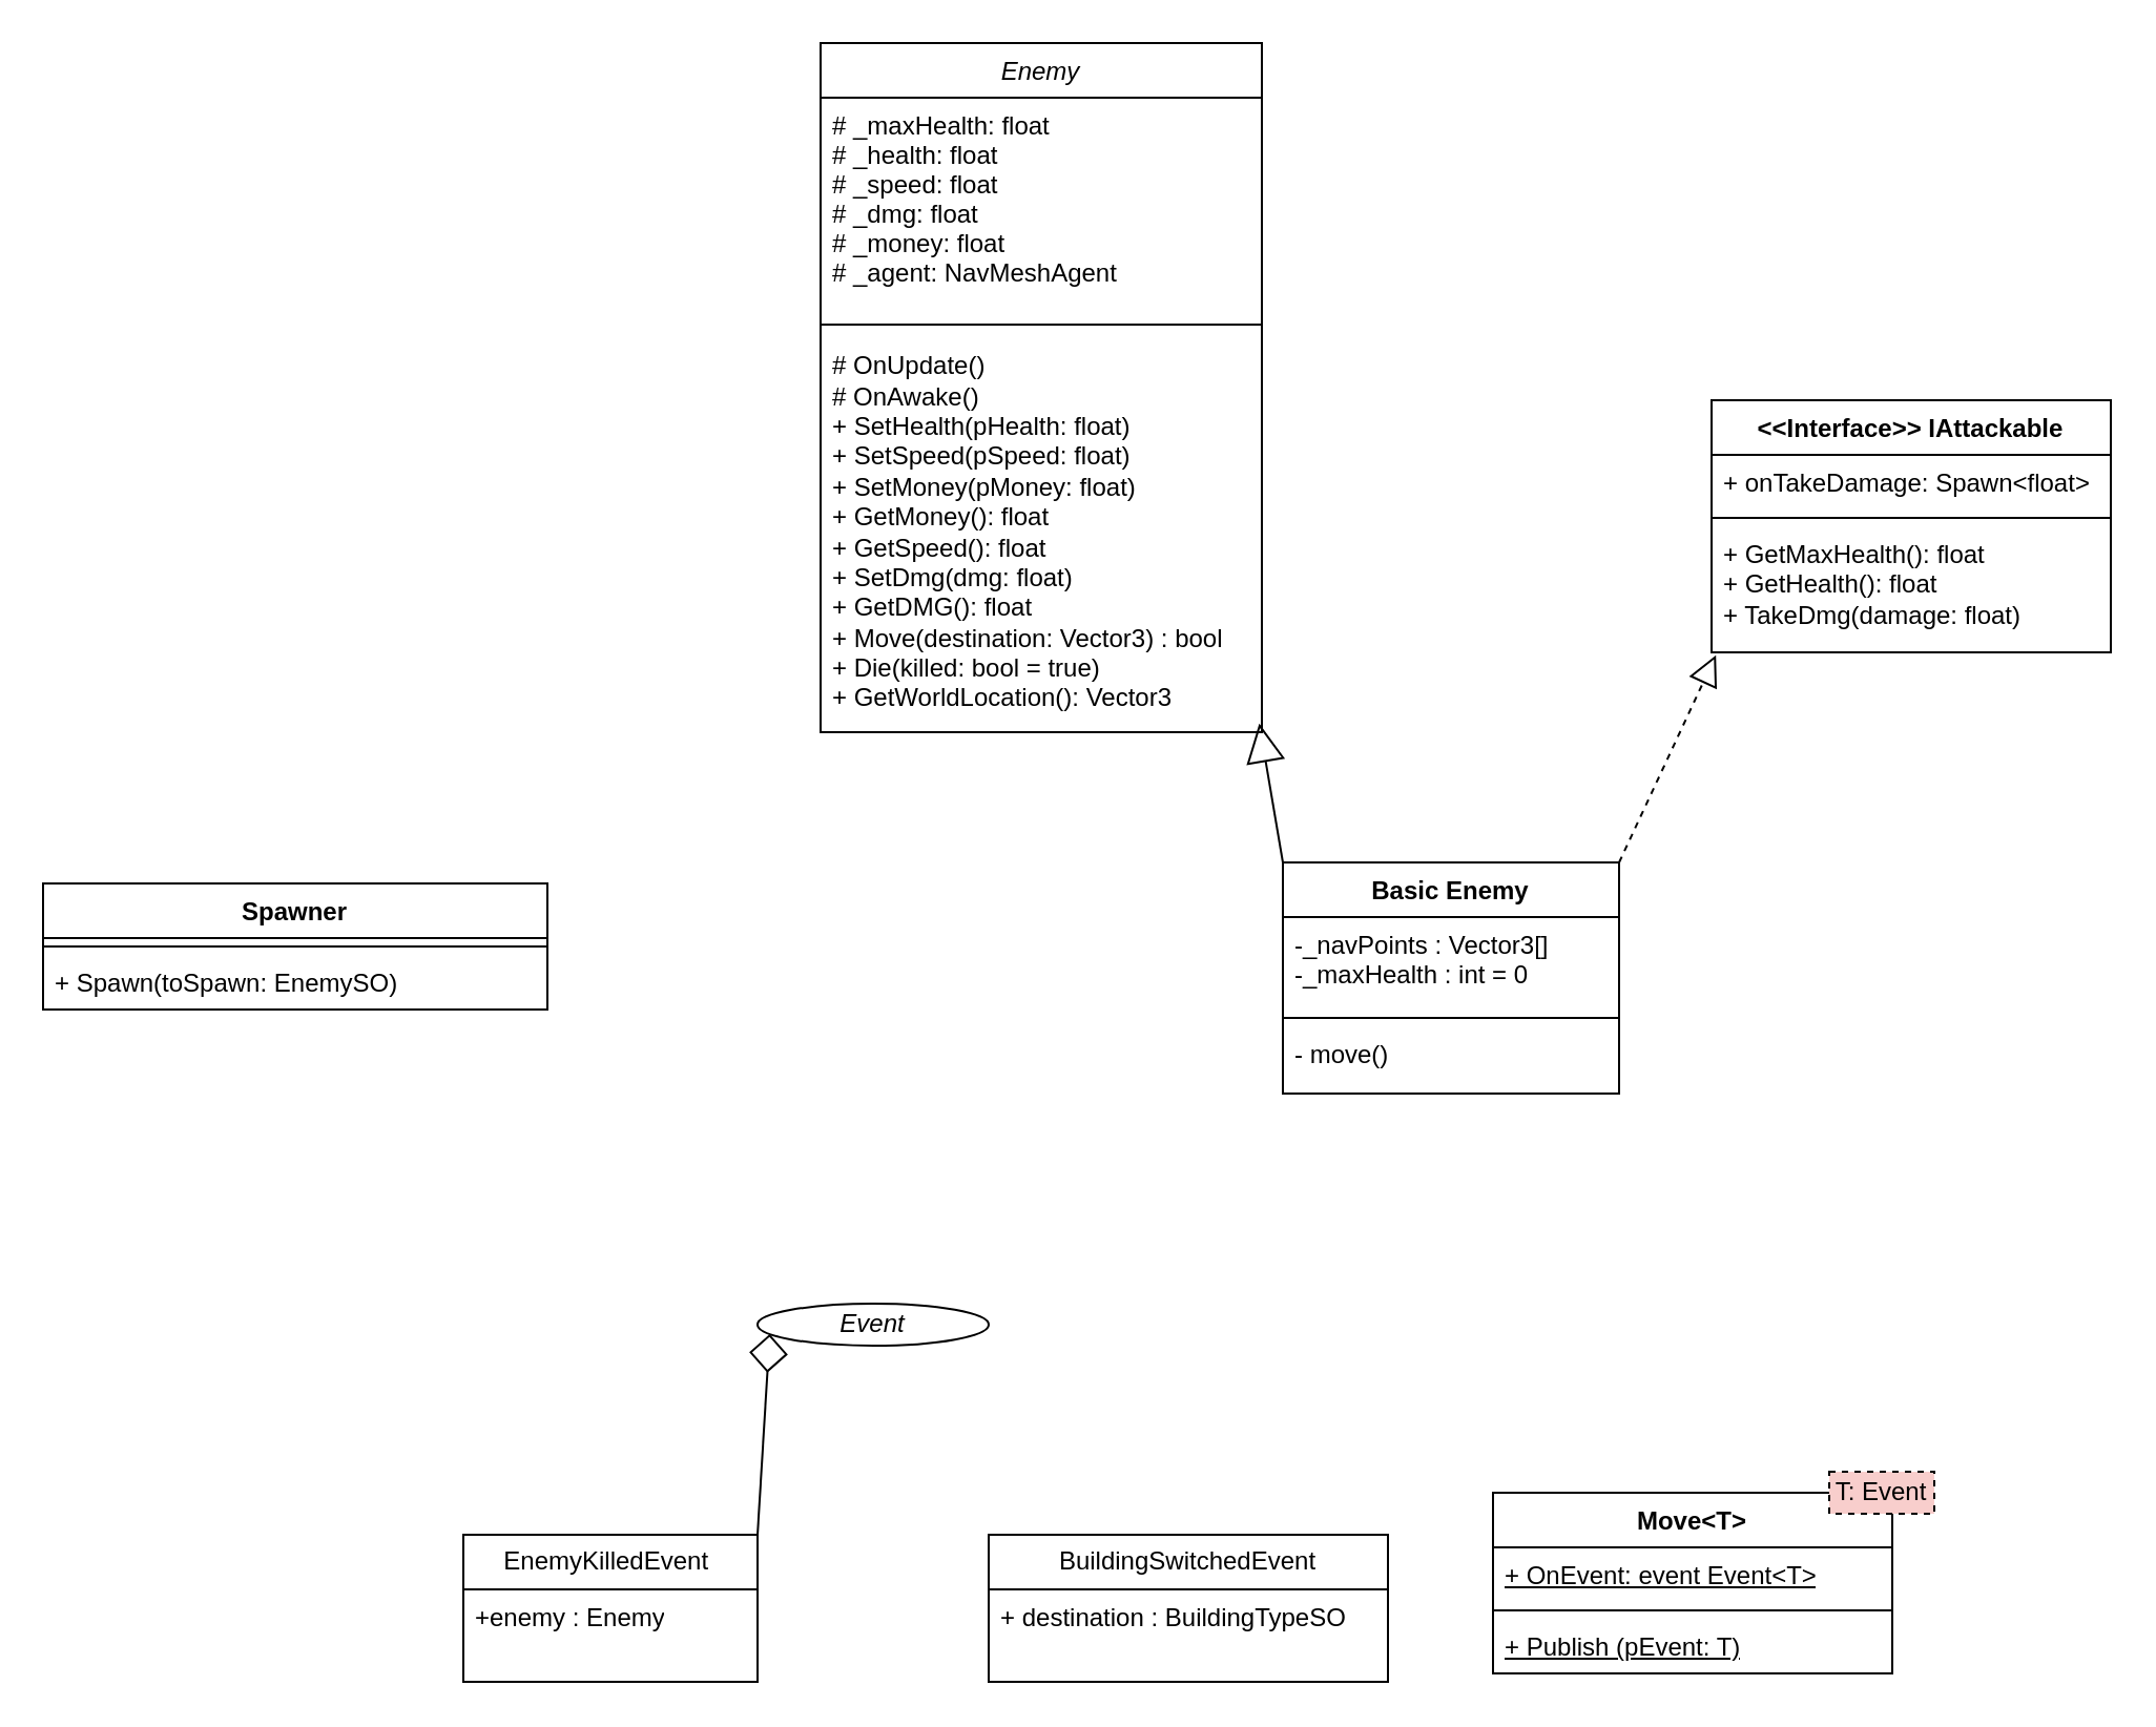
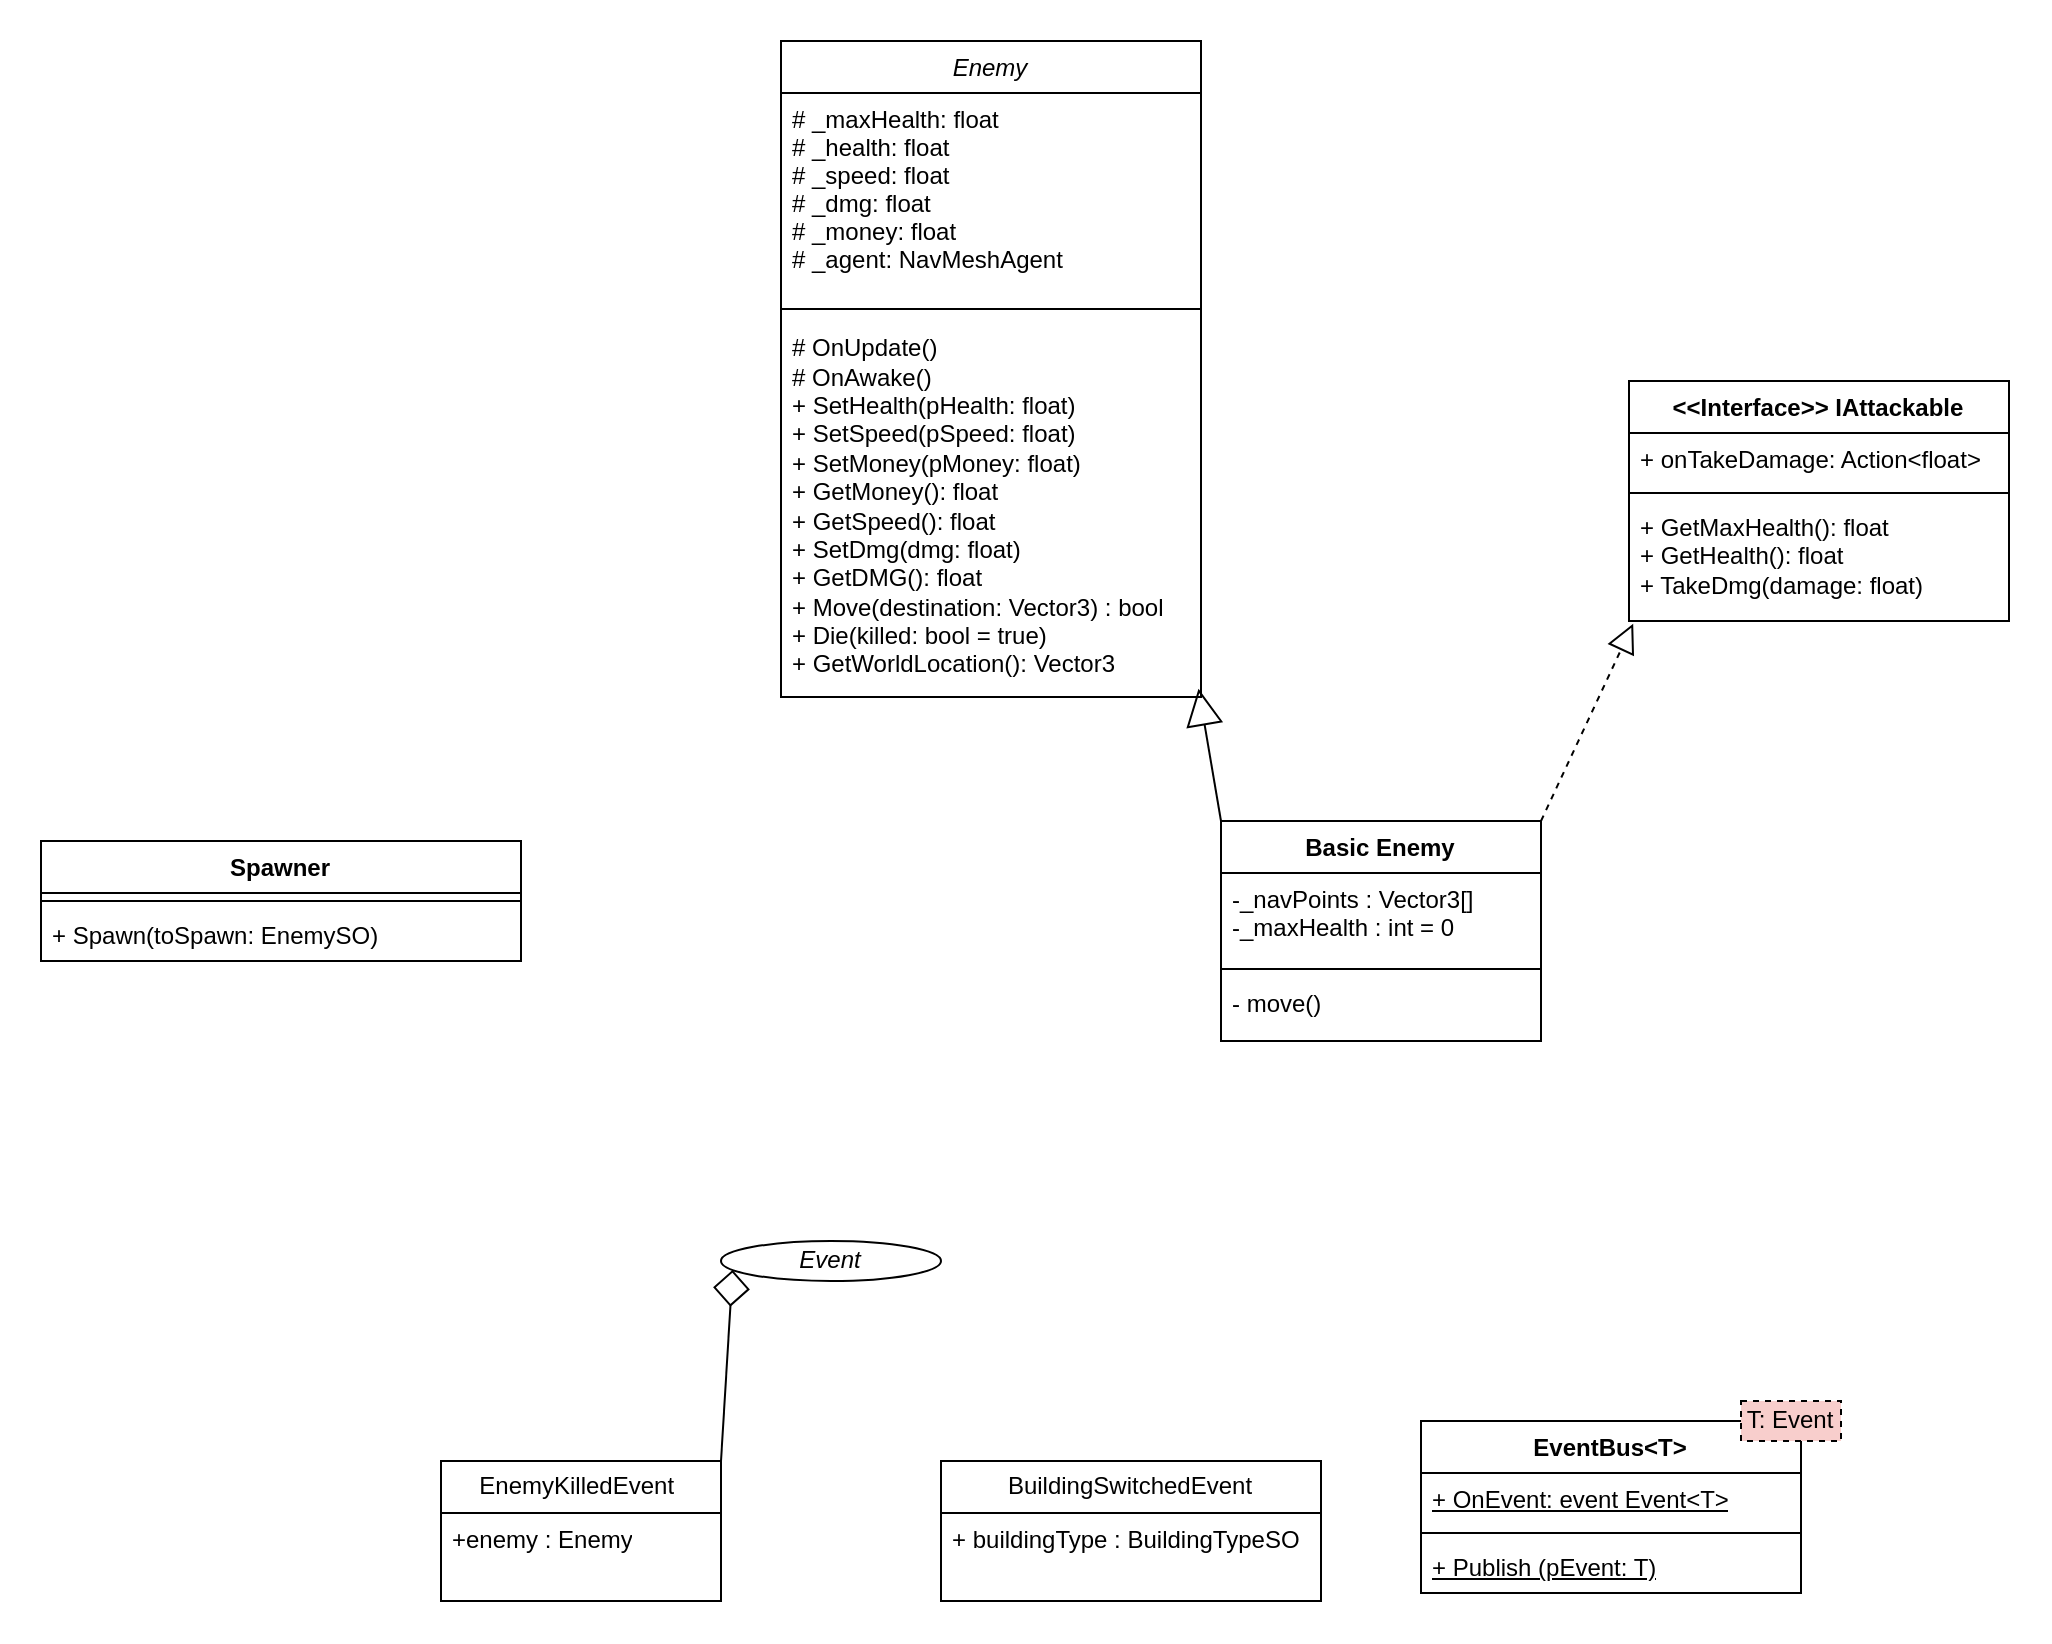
- <mxCell id="11" value="+ onTakeDamage: Spawn&amp;lt;float&amp;gt;" style="text;strokeColor=none;fillColor=none;align=left;verticalAlign=top;spacingLeft=4;spacingRight=4;overflow=hidden;rotatable=0;points=[[0,0.5],[1,0.5]];portConstraint=eastwest;whiteSpace=wrap;html=1;" vertex="1" parent="10"><mxGeometry y="26" width="190" height="26" as="geometry" /></mxCell>
+ <mxCell id="11" value="+ onTakeDamage: Action&amp;lt;float&amp;gt;" style="text;strokeColor=none;fillColor=none;align=left;verticalAlign=top;spacingLeft=4;spacingRight=4;overflow=hidden;rotatable=0;points=[[0,0.5],[1,0.5]];portConstraint=eastwest;whiteSpace=wrap;html=1;" vertex="1" parent="10"><mxGeometry y="26" width="190" height="26" as="geometry" /></mxCell>
- <mxCell id="23" value="Move&amp;lt;T&amp;gt;" style="swimlane;fontStyle=1;align=center;verticalAlign=top;childLayout=stackLayout;horizontal=1;startSize=26;horizontalStack=0;resizeParent=1;resizeParentMax=0;resizeLast=0;collapsible=1;marginBottom=0;whiteSpace=wrap;html=1;" vertex="1" parent="22"><mxGeometry y="10" width="190" height="86" as="geometry" /></mxCell>
+ <mxCell id="23" value="EventBus&amp;lt;T&amp;gt;" style="swimlane;fontStyle=1;align=center;verticalAlign=top;childLayout=stackLayout;horizontal=1;startSize=26;horizontalStack=0;resizeParent=1;resizeParentMax=0;resizeLast=0;collapsible=1;marginBottom=0;whiteSpace=wrap;html=1;" vertex="1" parent="22"><mxGeometry y="10" width="190" height="86" as="geometry" /></mxCell>
- <mxCell id="18" value="+ destination : BuildingTypeSO" style="text;strokeColor=none;fillColor=none;align=left;verticalAlign=top;spacingLeft=4;spacingRight=4;overflow=hidden;rotatable=0;points=[[0,0.5],[1,0.5]];portConstraint=eastwest;whiteSpace=wrap;html=1;" vertex="1" parent="17"><mxGeometry y="26" width="190" height="44" as="geometry" /></mxCell>
+ <mxCell id="18" value="+ buildingType : BuildingTypeSO" style="text;strokeColor=none;fillColor=none;align=left;verticalAlign=top;spacingLeft=4;spacingRight=4;overflow=hidden;rotatable=0;points=[[0,0.5],[1,0.5]];portConstraint=eastwest;whiteSpace=wrap;html=1;" vertex="1" parent="17"><mxGeometry y="26" width="190" height="44" as="geometry" /></mxCell>
